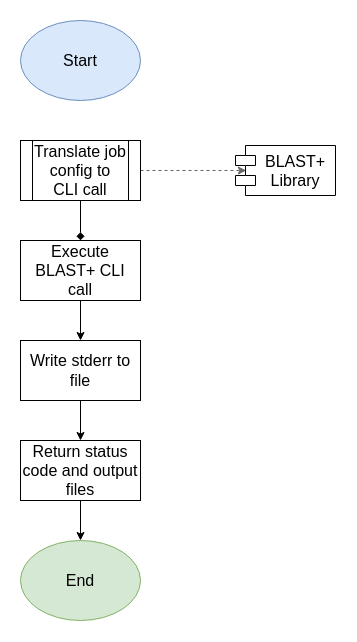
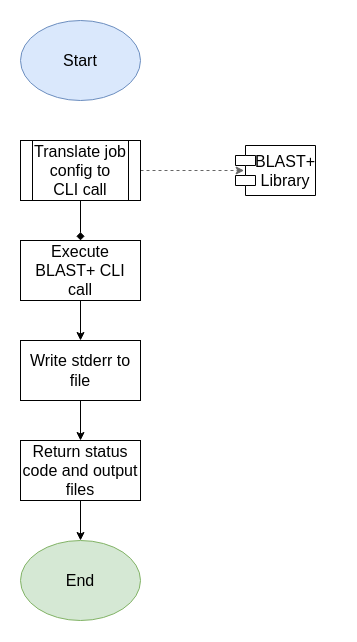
- <mxCell id="6" value="BLAST+&#10;Library" style="shape=module;align=left;spacingLeft=20;align=center;verticalAlign=top;fontSize=16;" vertex="1" parent="1"><mxGeometry x="235" y="145" width="100" height="50" as="geometry" /></mxCell>
+ <mxCell id="6" value="BLAST+&#10;Library" style="shape=module;align=left;spacingLeft=20;align=center;verticalAlign=top;fontSize=16;" vertex="1" parent="1"><mxGeometry x="235" y="145" width="80" height="50" as="geometry" /></mxCell>
